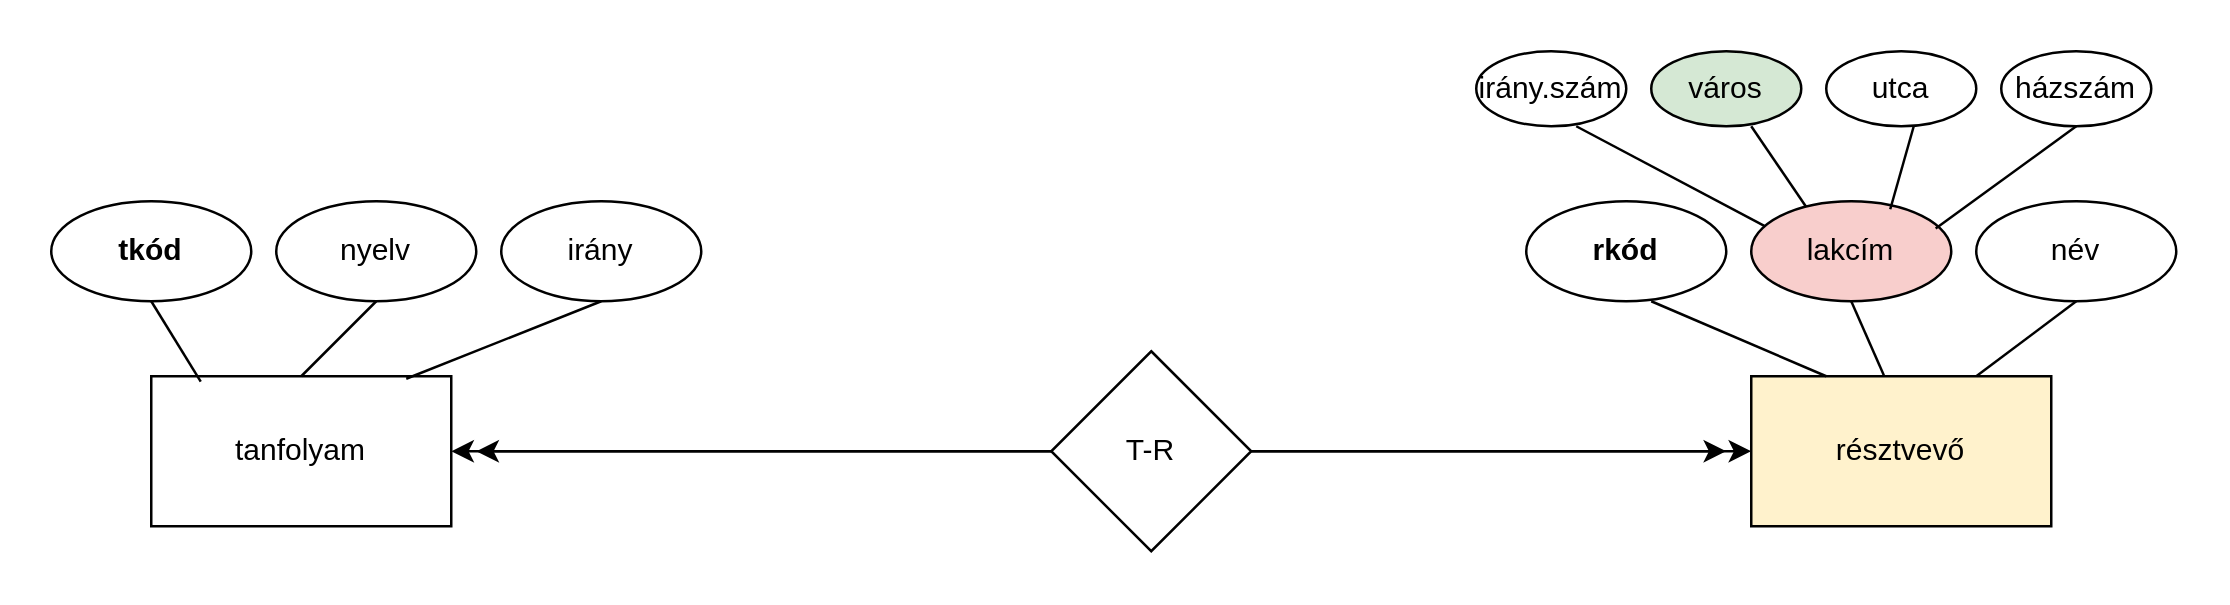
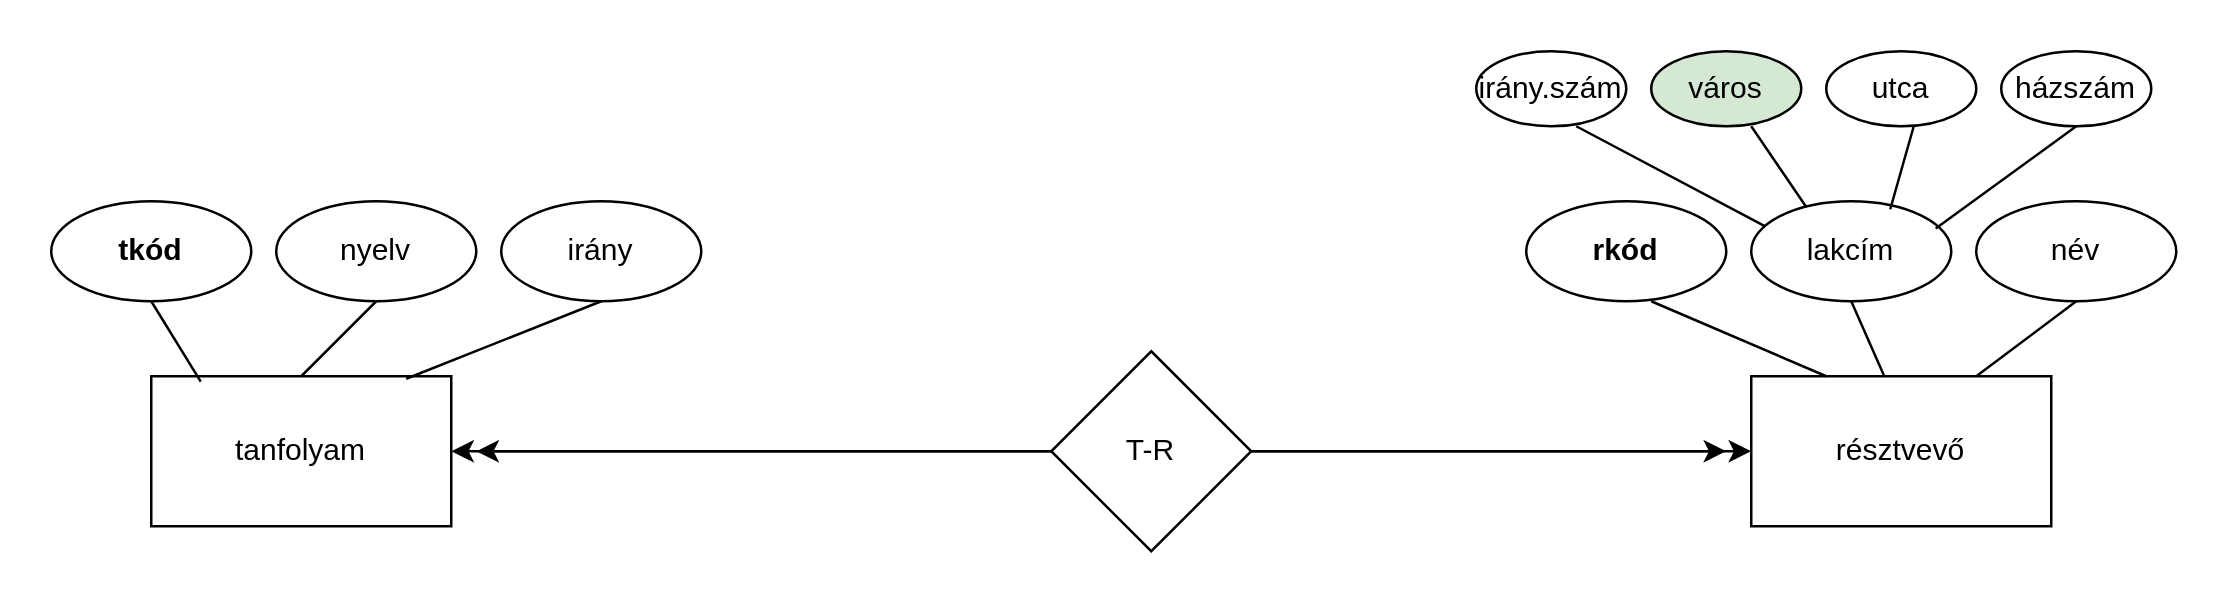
- <mxCell id="12" value="lakcím" style="ellipse;whiteSpace=wrap;html=1;fillColor=#f8cecc;" vertex="1" parent="1"><mxGeometry x="700" y="80" width="80" height="40" as="geometry" /></mxCell>
+ <mxCell id="12" value="lakcím" style="ellipse;whiteSpace=wrap;html=1;" vertex="1" parent="1"><mxGeometry x="700" y="80" width="80" height="40" as="geometry" /></mxCell>
- <mxCell id="3" value="résztvevő" style="rounded=0;whiteSpace=wrap;html=1;fillColor=#fff2cc;" vertex="1" parent="1"><mxGeometry x="700" y="150" width="120" height="60" as="geometry" /></mxCell>
+ <mxCell id="3" value="résztvevő" style="rounded=0;whiteSpace=wrap;html=1;" vertex="1" parent="1"><mxGeometry x="700" y="150" width="120" height="60" as="geometry" /></mxCell>
